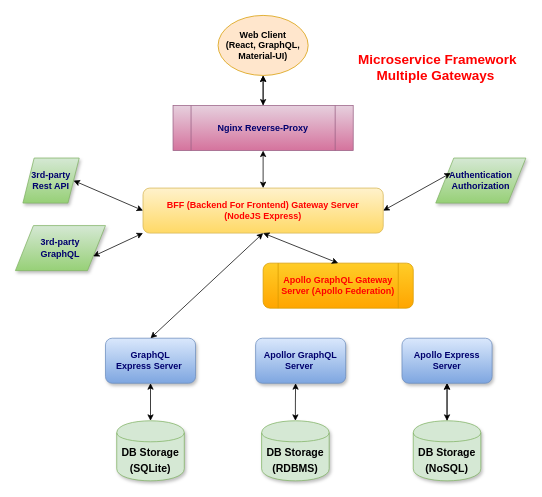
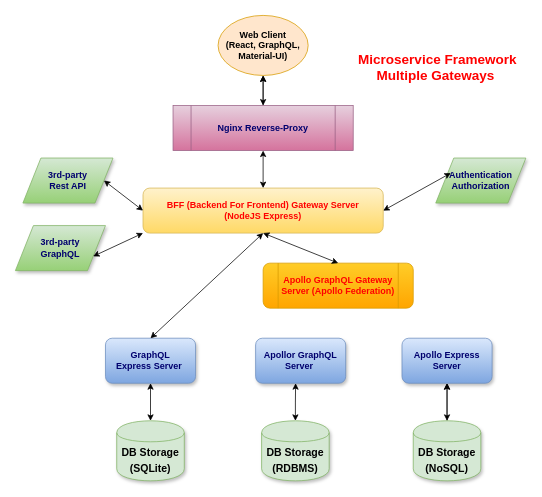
- <mxCell id="15" value="3rd-party&lt;br&gt;Rest API" style="shape=parallelogram;perimeter=parallelogramPerimeter;whiteSpace=wrap;html=1;align=center;gradientColor=#97d077;fillColor=#d5e8d4;strokeColor=#82b366;fontStyle=1;fontColor=#00006E;shadow=1;" parent="1" vertex="1"><mxGeometry x="30" y="210" width="75" height="60" as="geometry" /></mxCell>
+ <mxCell id="15" value="3rd-party&lt;br&gt;Rest API" style="shape=parallelogram;perimeter=parallelogramPerimeter;whiteSpace=wrap;html=1;align=center;gradientColor=#97d077;fillColor=#d5e8d4;strokeColor=#82b366;fontStyle=1;fontColor=#00006E;shadow=1;" parent="1" vertex="1"><mxGeometry x="30" y="210" width="120" height="60" as="geometry" /></mxCell>
